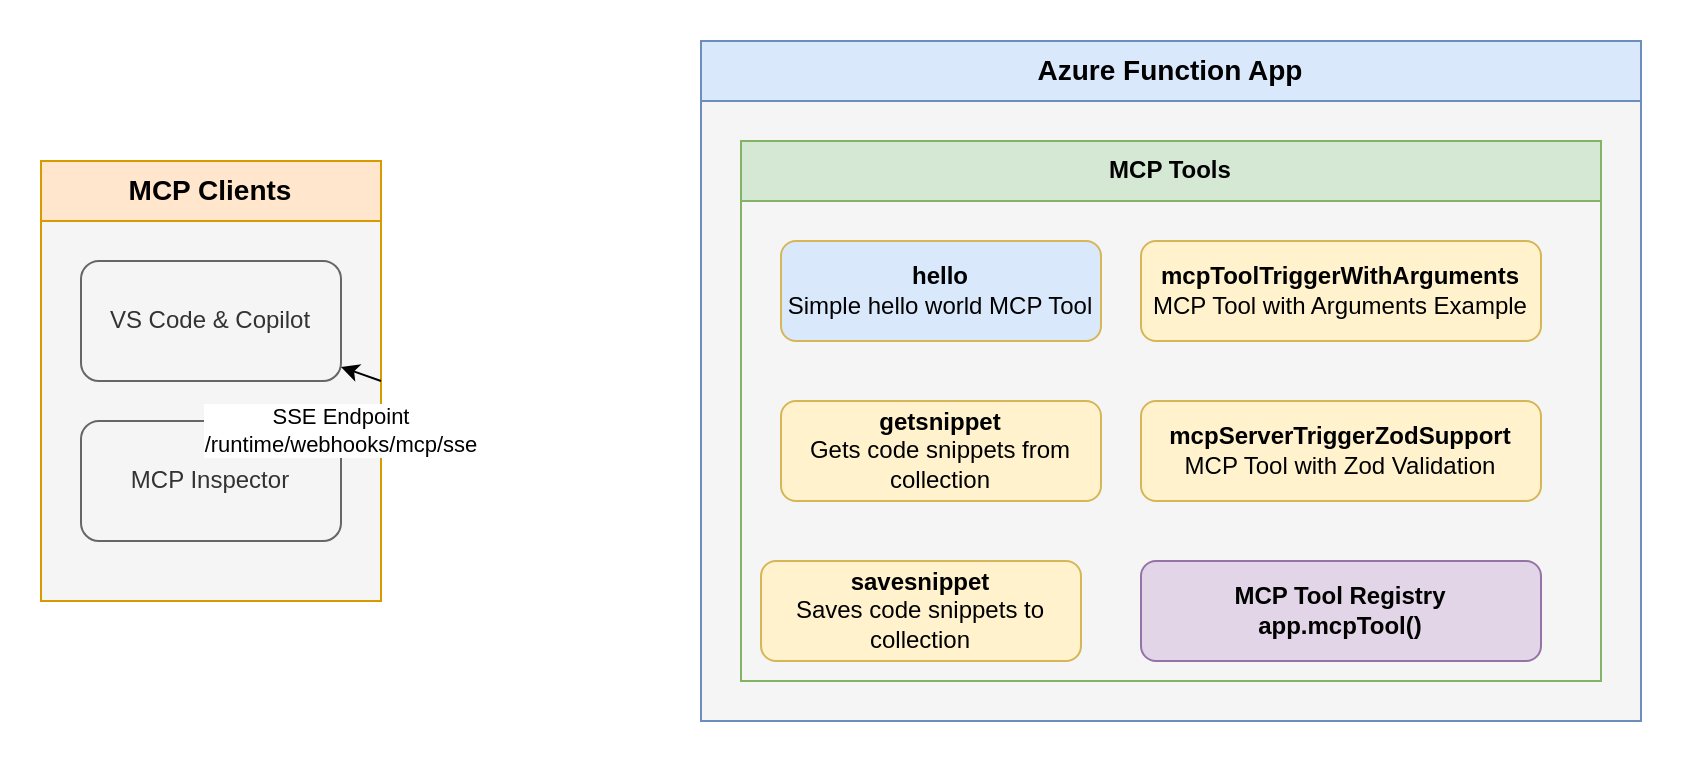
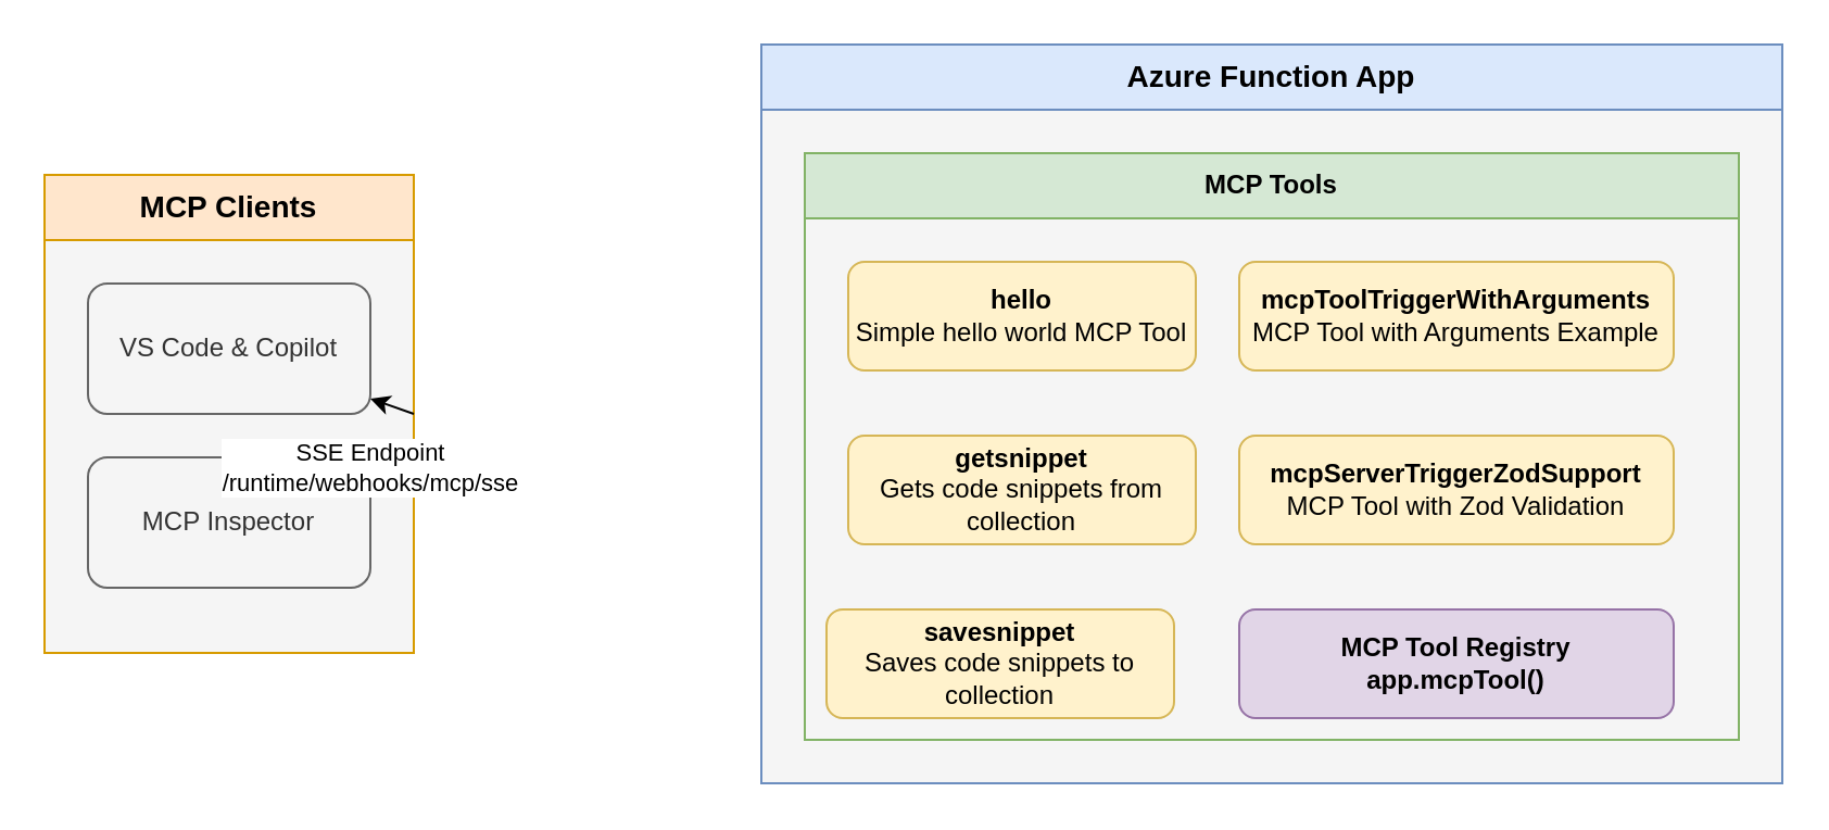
- <mxCell id="4" value="&lt;b&gt;hello&lt;/b&gt;&lt;br&gt;Simple hello world MCP Tool" style="rounded=1;whiteSpace=wrap;html=1;fillColor=#dae8fc;strokeColor=#d6b656;" parent="3" vertex="1"><mxGeometry x="20" y="50" width="160" height="50" as="geometry" /></mxCell>
+ <mxCell id="4" value="&lt;b&gt;hello&lt;/b&gt;&lt;br&gt;Simple hello world MCP Tool" style="rounded=1;whiteSpace=wrap;html=1;fillColor=#fff2cc;strokeColor=#d6b656;" parent="3" vertex="1"><mxGeometry x="20" y="50" width="160" height="50" as="geometry" /></mxCell>
